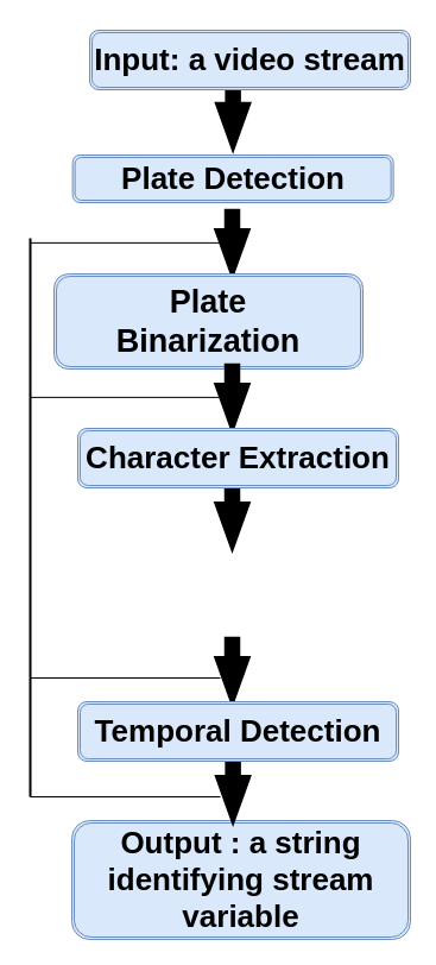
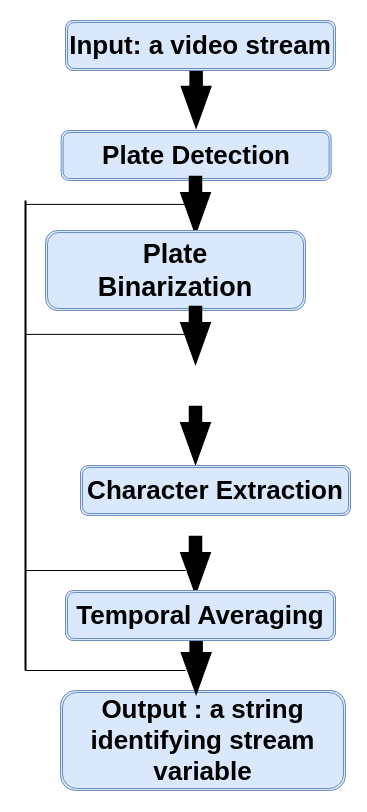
- <mxCell id="12" value="&lt;span style=&quot;font-size: 26px&quot;&gt;&lt;b&gt;Input: a video stream&lt;/b&gt;&lt;/span&gt;" style="shape=ext;double=1;rounded=1;whiteSpace=wrap;html=1;fillColor=#dae8fc;strokeColor=#6c8ebf;" vertex="1" parent="1"><mxGeometry x="75" y="25" width="270" height="50" as="geometry" /></mxCell>
+ <mxCell id="12" value="&lt;span style=&quot;font-size: 26px&quot;&gt;&lt;b&gt;Input: a video stream&lt;/b&gt;&lt;/span&gt;" style="shape=ext;double=1;rounded=1;whiteSpace=wrap;html=1;fillColor=#dae8fc;strokeColor=#6c8ebf;" vertex="1" parent="1"><mxGeometry x="65" y="20" width="270" height="50" as="geometry" /></mxCell>
- <mxCell id="3" value="&lt;font style=&quot;font-size: 26px&quot;&gt;&lt;b&gt;Plate Detection&lt;/b&gt;&lt;/font&gt;" style="shape=ext;double=1;rounded=1;whiteSpace=wrap;html=1;fillColor=#dae8fc;strokeColor=#6c8ebf;" parent="1" vertex="1"><mxGeometry x="60.63" y="130" width="270" height="40" as="geometry" /></mxCell>
+ <mxCell id="3" value="&lt;font style=&quot;font-size: 26px&quot;&gt;&lt;b&gt;Plate Detection&lt;/b&gt;&lt;/font&gt;" style="shape=ext;double=1;rounded=1;whiteSpace=wrap;html=1;fillColor=#dae8fc;strokeColor=#6c8ebf;" parent="1" vertex="1"><mxGeometry x="60.63" y="130" width="270" height="50" as="geometry" /></mxCell>
- <mxCell id="8" value="&lt;font style=&quot;font-size: 26px&quot;&gt;&lt;b&gt;Character Extraction&lt;/b&gt;&lt;/font&gt;" style="shape=ext;double=1;rounded=1;whiteSpace=wrap;html=1;fillColor=#dae8fc;strokeColor=#6c8ebf;" parent="1" vertex="1"><mxGeometry x="65" y="360" width="270" height="50" as="geometry" /></mxCell>
+ <mxCell id="8" value="&lt;font style=&quot;font-size: 26px&quot;&gt;&lt;b&gt;Character Extraction&lt;/b&gt;&lt;/font&gt;" style="shape=ext;double=1;rounded=1;whiteSpace=wrap;html=1;fillColor=#dae8fc;strokeColor=#6c8ebf;" parent="1" vertex="1"><mxGeometry x="80" y="465" width="270" height="50" as="geometry" /></mxCell>
- <mxCell id="13" value="&lt;font style=&quot;font-size: 26px&quot;&gt;&lt;b&gt;Temporal Detection&lt;/b&gt;&lt;/font&gt;" style="shape=ext;double=1;rounded=1;whiteSpace=wrap;html=1;fillColor=#dae8fc;strokeColor=#6c8ebf;" vertex="1" parent="1"><mxGeometry x="65" y="590" width="270" height="50" as="geometry" /></mxCell>
+ <mxCell id="13" value="&lt;font style=&quot;font-size: 26px&quot;&gt;&lt;b&gt;Temporal Averaging&lt;/b&gt;&lt;/font&gt;" style="shape=ext;double=1;rounded=1;whiteSpace=wrap;html=1;fillColor=#dae8fc;strokeColor=#6c8ebf;" vertex="1" parent="1"><mxGeometry x="65" y="590" width="270" height="50" as="geometry" /></mxCell>
